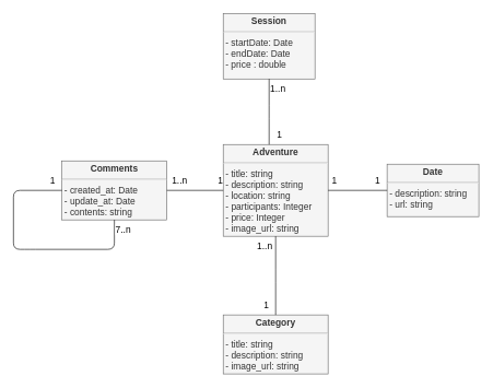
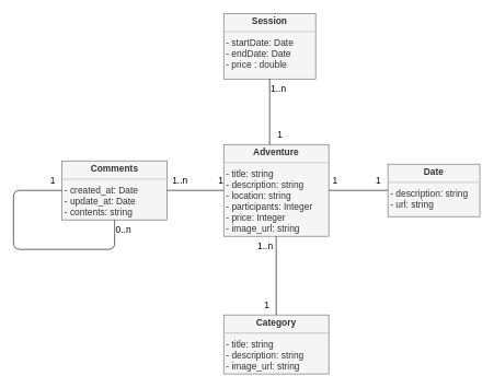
- <mxCell id="15" value="7..n" style="resizable=0;html=1;align=left;verticalAlign=top;labelBackgroundColor=#ffffff;fontSize=14;" connectable="0" vertex="1" parent="1"><mxGeometry x="174" y="335" as="geometry" /></mxCell>
+ <mxCell id="15" value="0..n" style="resizable=0;html=1;align=left;verticalAlign=top;labelBackgroundColor=#ffffff;fontSize=14;" connectable="0" vertex="1" parent="1"><mxGeometry x="174" y="335" as="geometry" /></mxCell>
